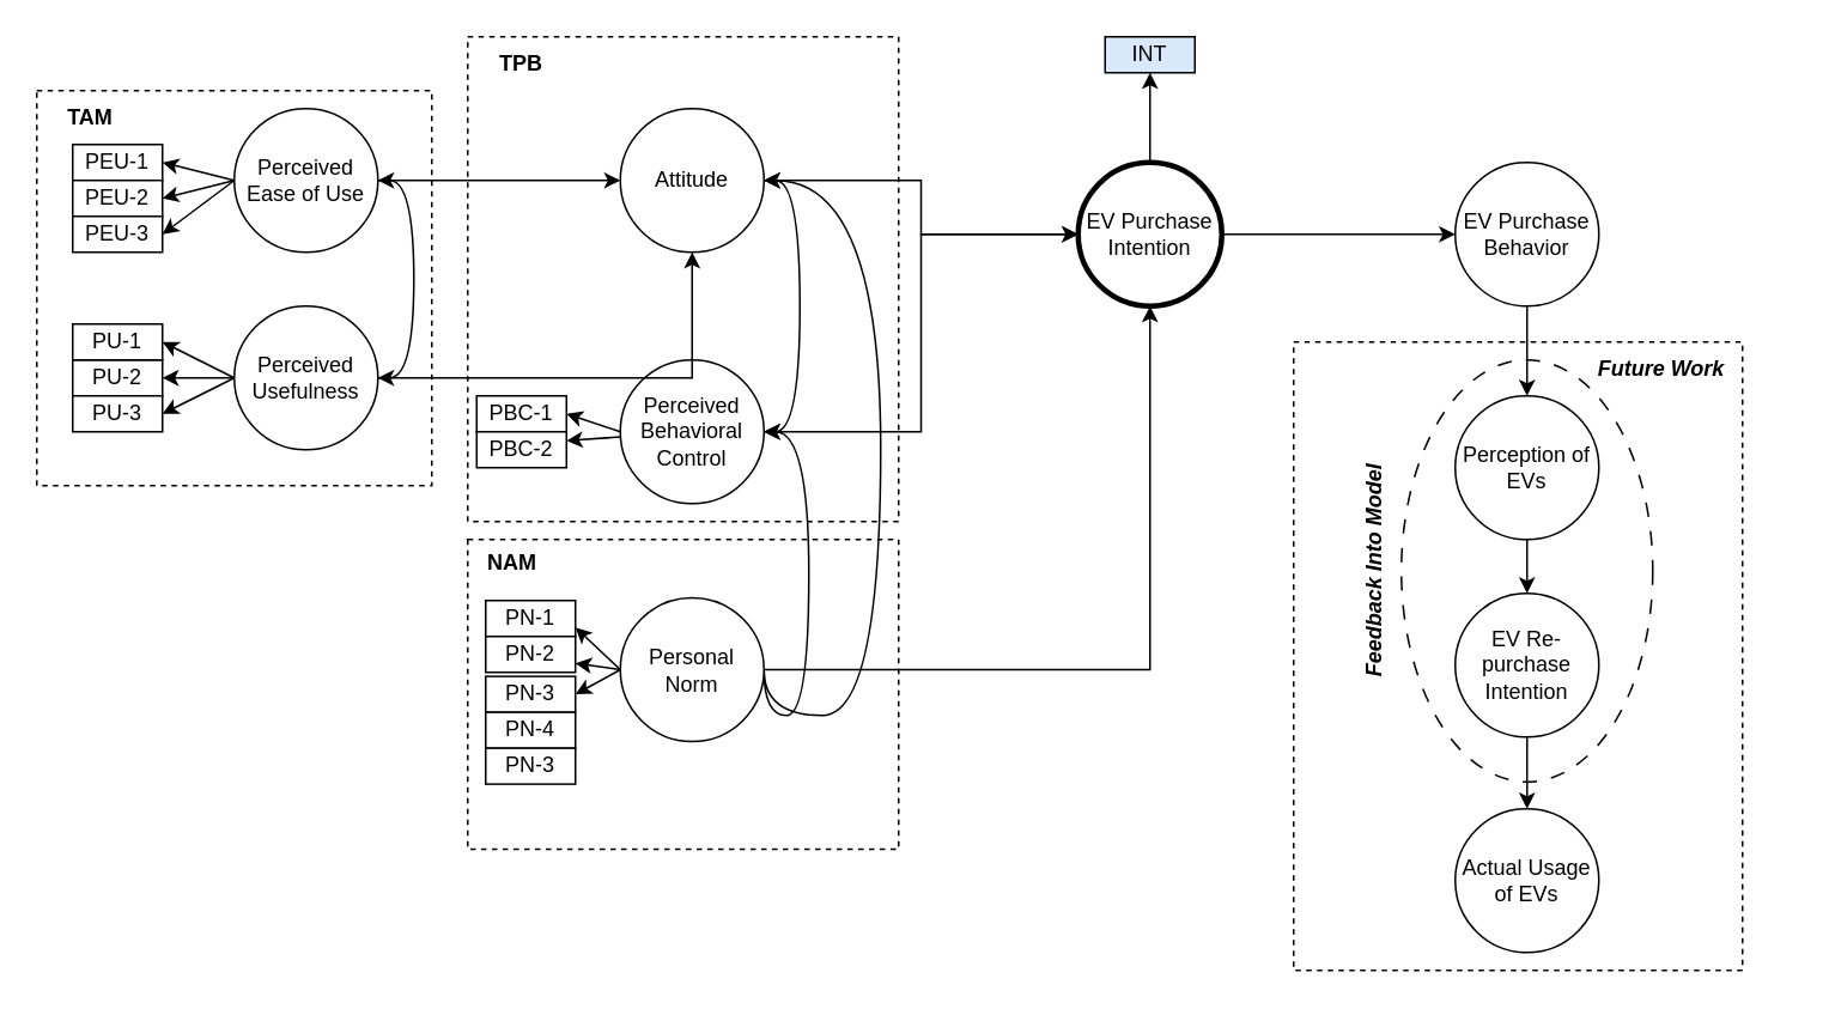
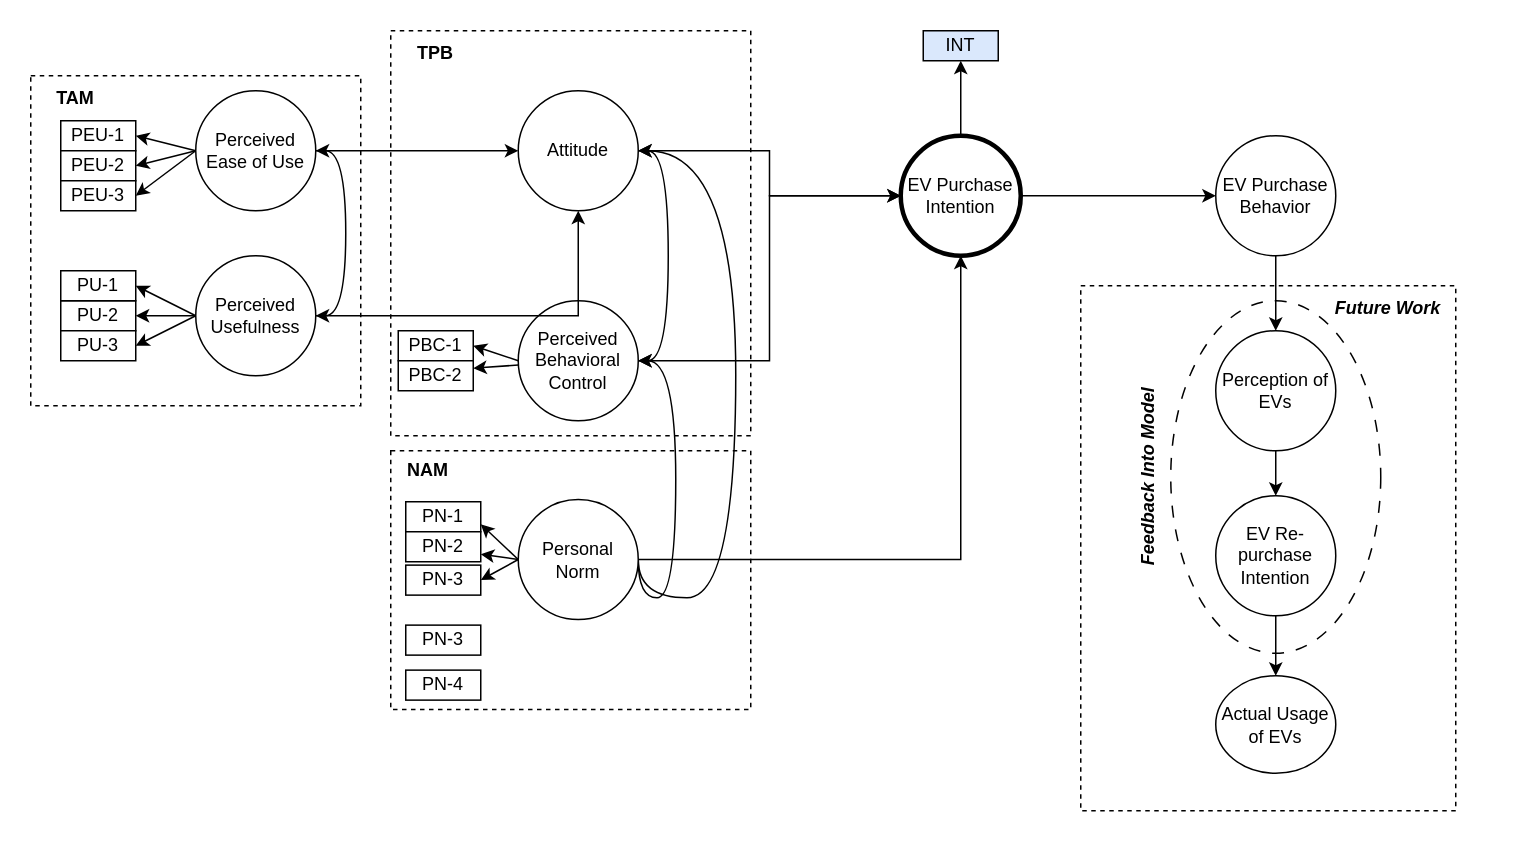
- <mxCell id="54" value="PN-4" style="rounded=0;whiteSpace=wrap;html=1;" vertex="1" parent="1"><mxGeometry x="270" y="396.25" width="50" height="20" as="geometry" /></mxCell>
+ <mxCell id="54" value="PN-4" style="rounded=0;whiteSpace=wrap;html=1;" vertex="1" parent="1"><mxGeometry x="270" y="446.25" width="50" height="20" as="geometry" /></mxCell>
- <mxCell id="38" value="Actual Usage of EVs" style="ellipse;whiteSpace=wrap;html=1;aspect=fixed;" parent="1" vertex="1"><mxGeometry x="810" y="450" width="80" height="80" as="geometry" /></mxCell>
+ <mxCell id="38" value="Actual Usage of EVs" style="ellipse;whiteSpace=wrap;html=1;aspect=fixed;" parent="1" vertex="1"><mxGeometry x="810" y="450" width="80" height="65" as="geometry" /></mxCell>
